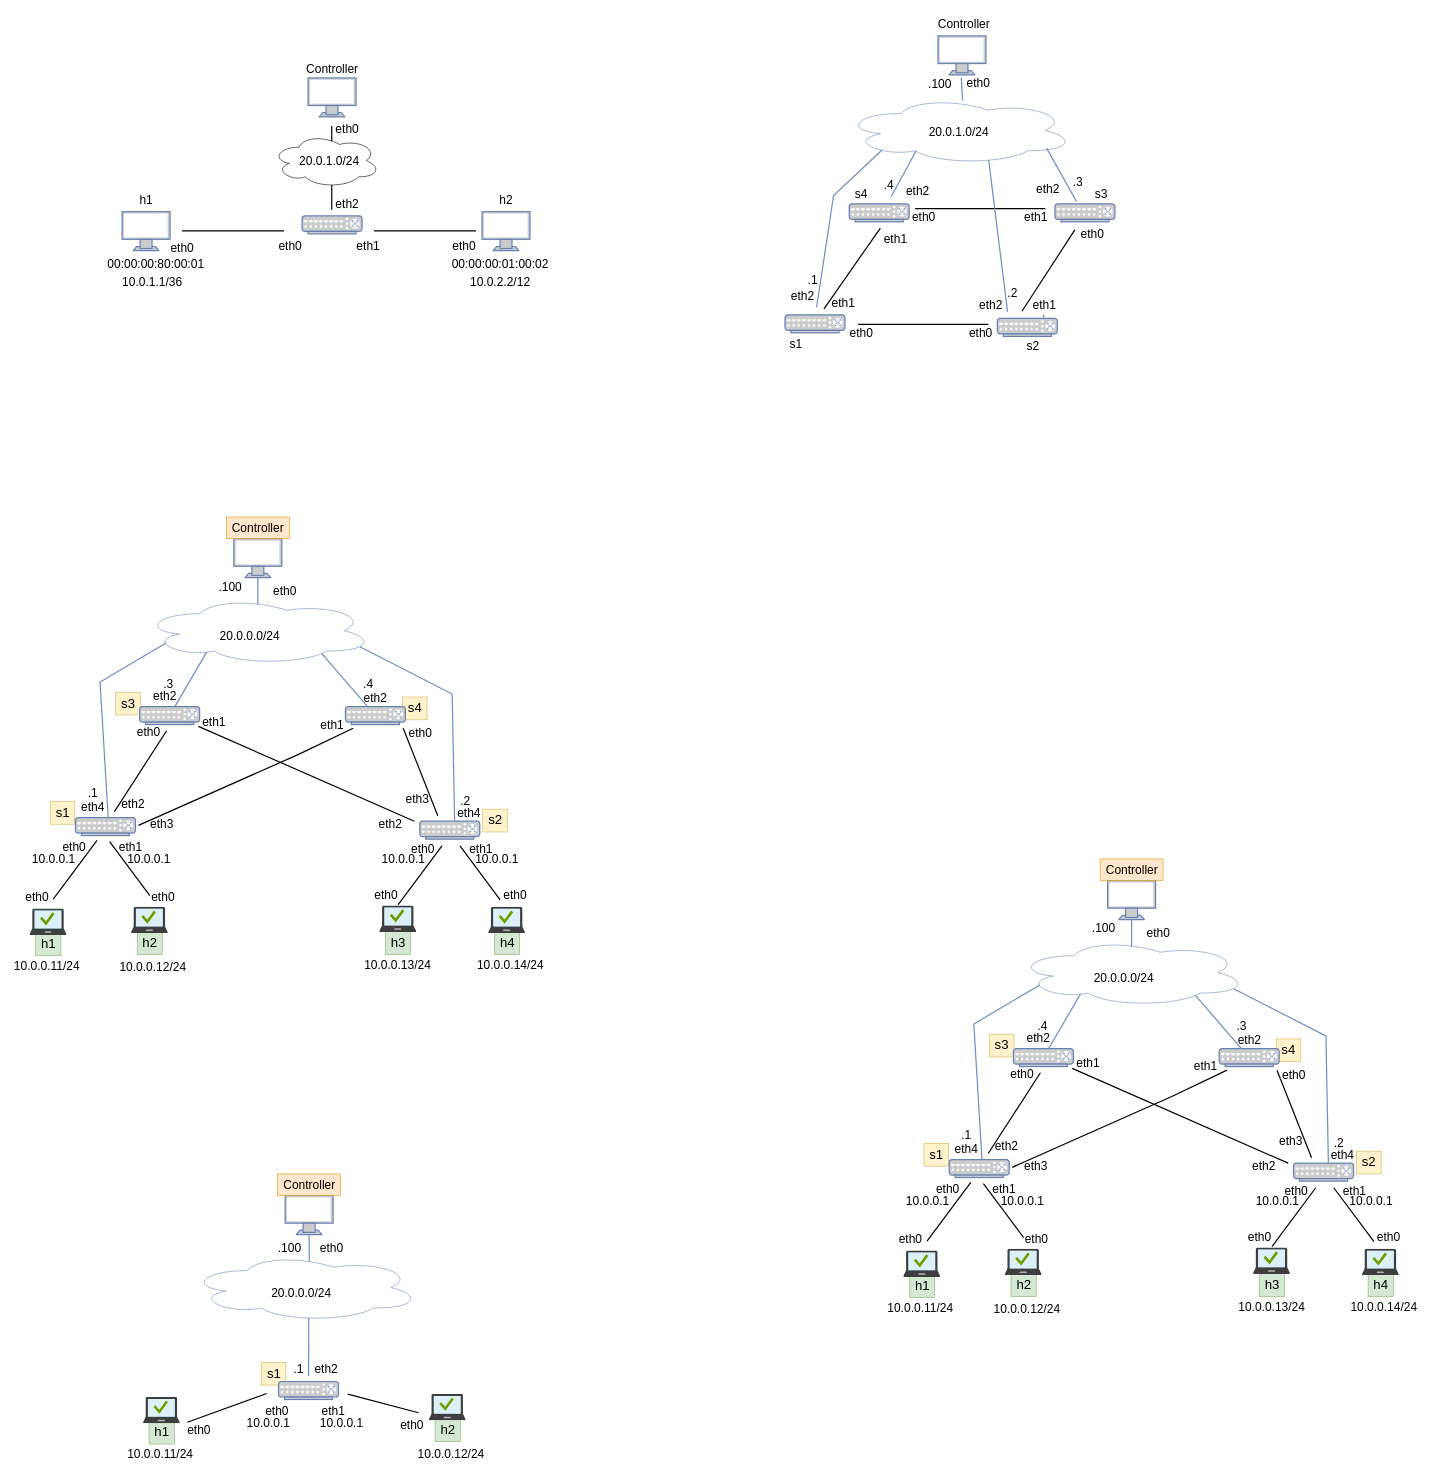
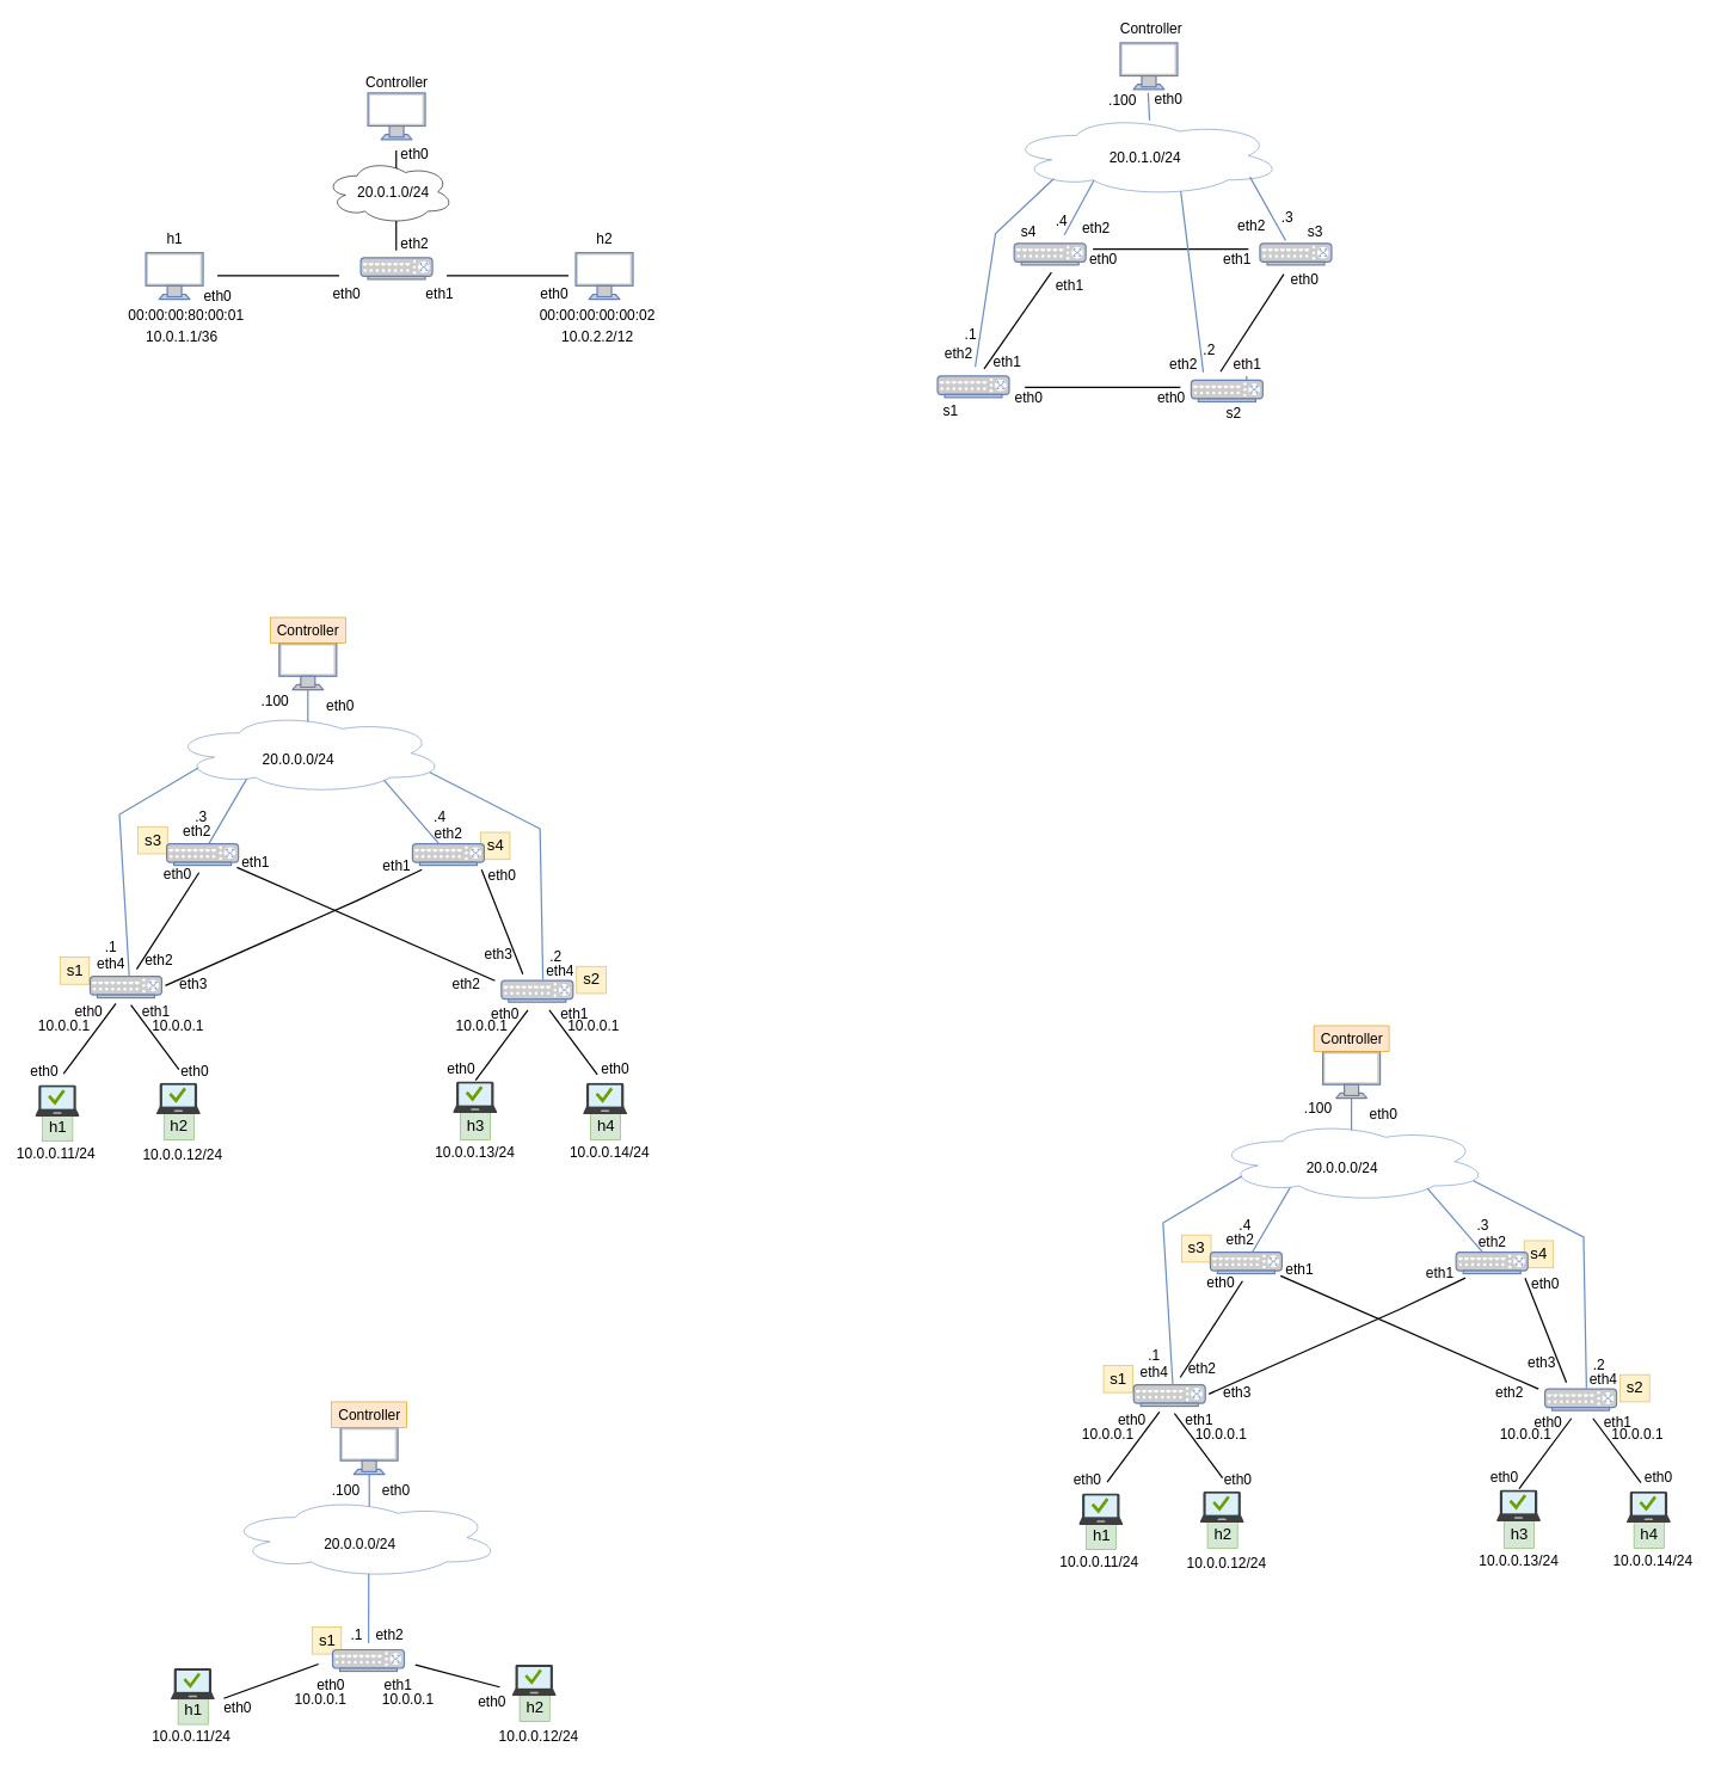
- <mxCell id="23" value="&lt;font style=&quot;font-size: 20px;&quot;&gt;00:00:00:01:00:02&lt;br&gt;&lt;/font&gt;" style="text;html=1;align=center;verticalAlign=middle;resizable=0;points=[];autosize=1;strokeColor=none;fillColor=none;" parent="1" vertex="1"><mxGeometry x="743" y="419" width="180" height="40" as="geometry" /></mxCell>
+ <mxCell id="23" value="&lt;font style=&quot;font-size: 20px;&quot;&gt;00:00:00:00:00:02&lt;br&gt;&lt;/font&gt;" style="text;html=1;align=center;verticalAlign=middle;resizable=0;points=[];autosize=1;strokeColor=none;fillColor=none;" parent="1" vertex="1"><mxGeometry x="743" y="419" width="180" height="40" as="geometry" /></mxCell>
